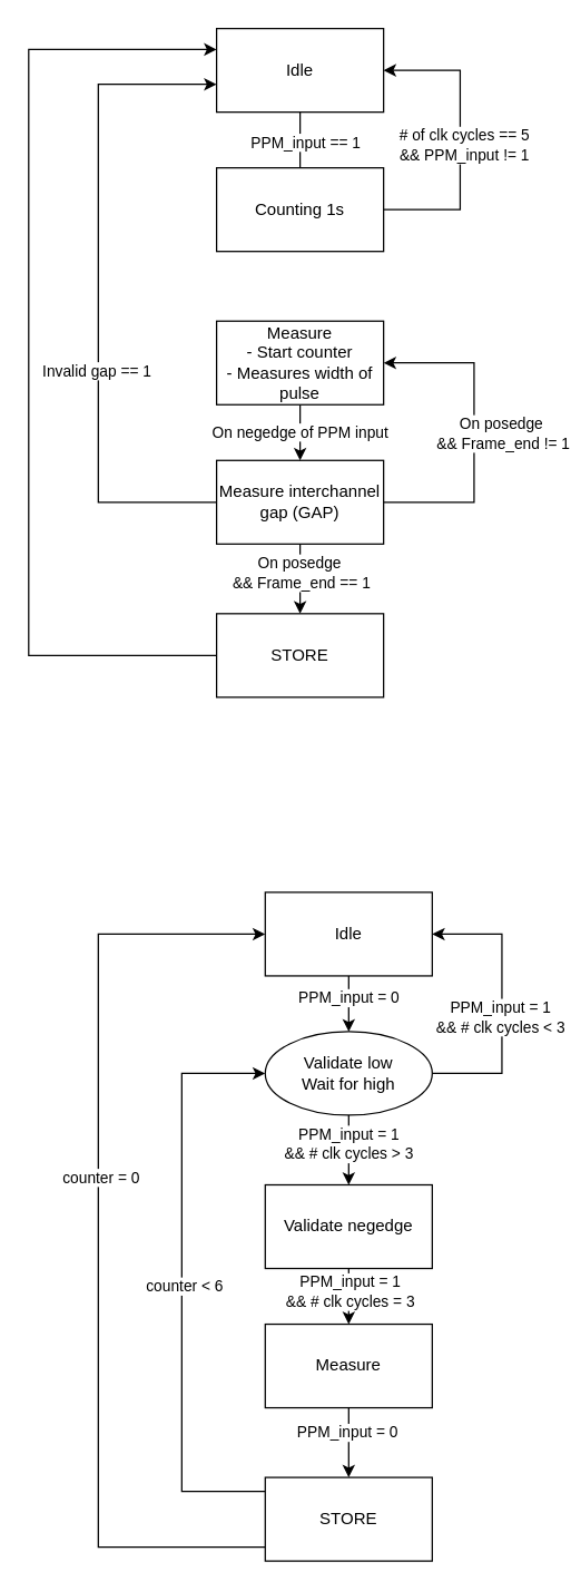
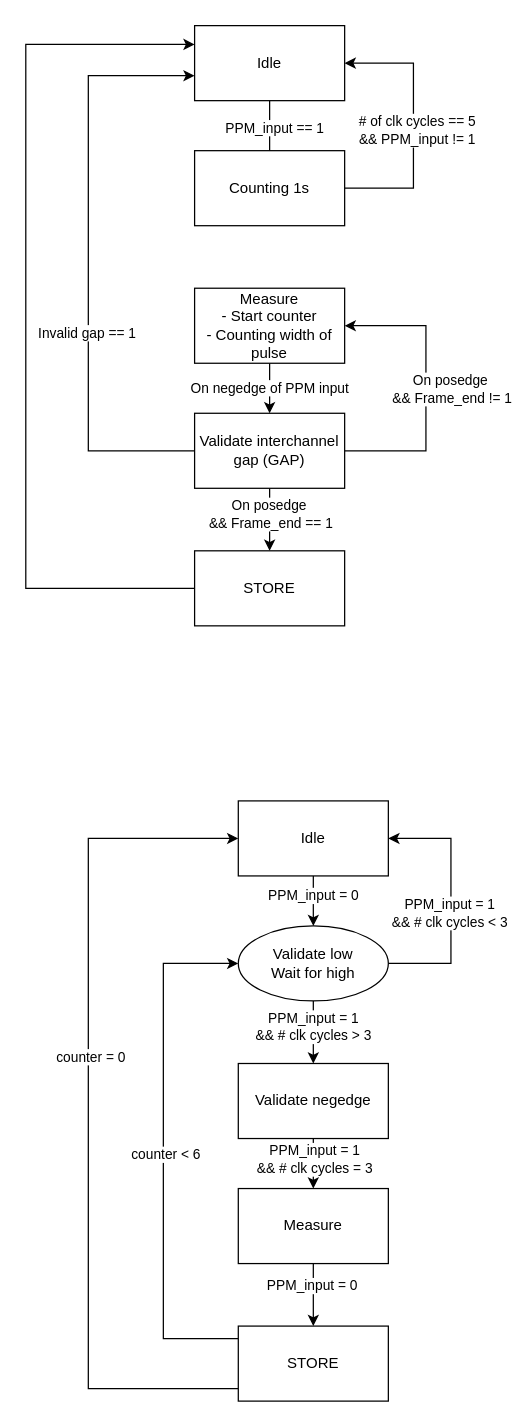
- <mxCell id="7" value="Measure&lt;br&gt;- Start counter&lt;div&gt;- Measures width of pulse&lt;/div&gt;" style="rounded=0;whiteSpace=wrap;html=1;" parent="1" vertex="1"><mxGeometry x="155" y="230" width="120" height="60" as="geometry" /></mxCell>
+ <mxCell id="7" value="Measure&lt;br&gt;- Start counter&lt;div&gt;- Counting width of pulse&lt;/div&gt;" style="rounded=0;whiteSpace=wrap;html=1;" parent="1" vertex="1"><mxGeometry x="155" y="230" width="120" height="60" as="geometry" /></mxCell>
- <mxCell id="14" value="Measure interchannel gap (GAP)" style="rounded=0;whiteSpace=wrap;html=1;" parent="1" vertex="1"><mxGeometry x="155" y="330" width="120" height="60" as="geometry" /></mxCell>
+ <mxCell id="14" value="Validate interchannel gap (GAP)" style="rounded=0;whiteSpace=wrap;html=1;" parent="1" vertex="1"><mxGeometry x="155" y="330" width="120" height="60" as="geometry" /></mxCell>
